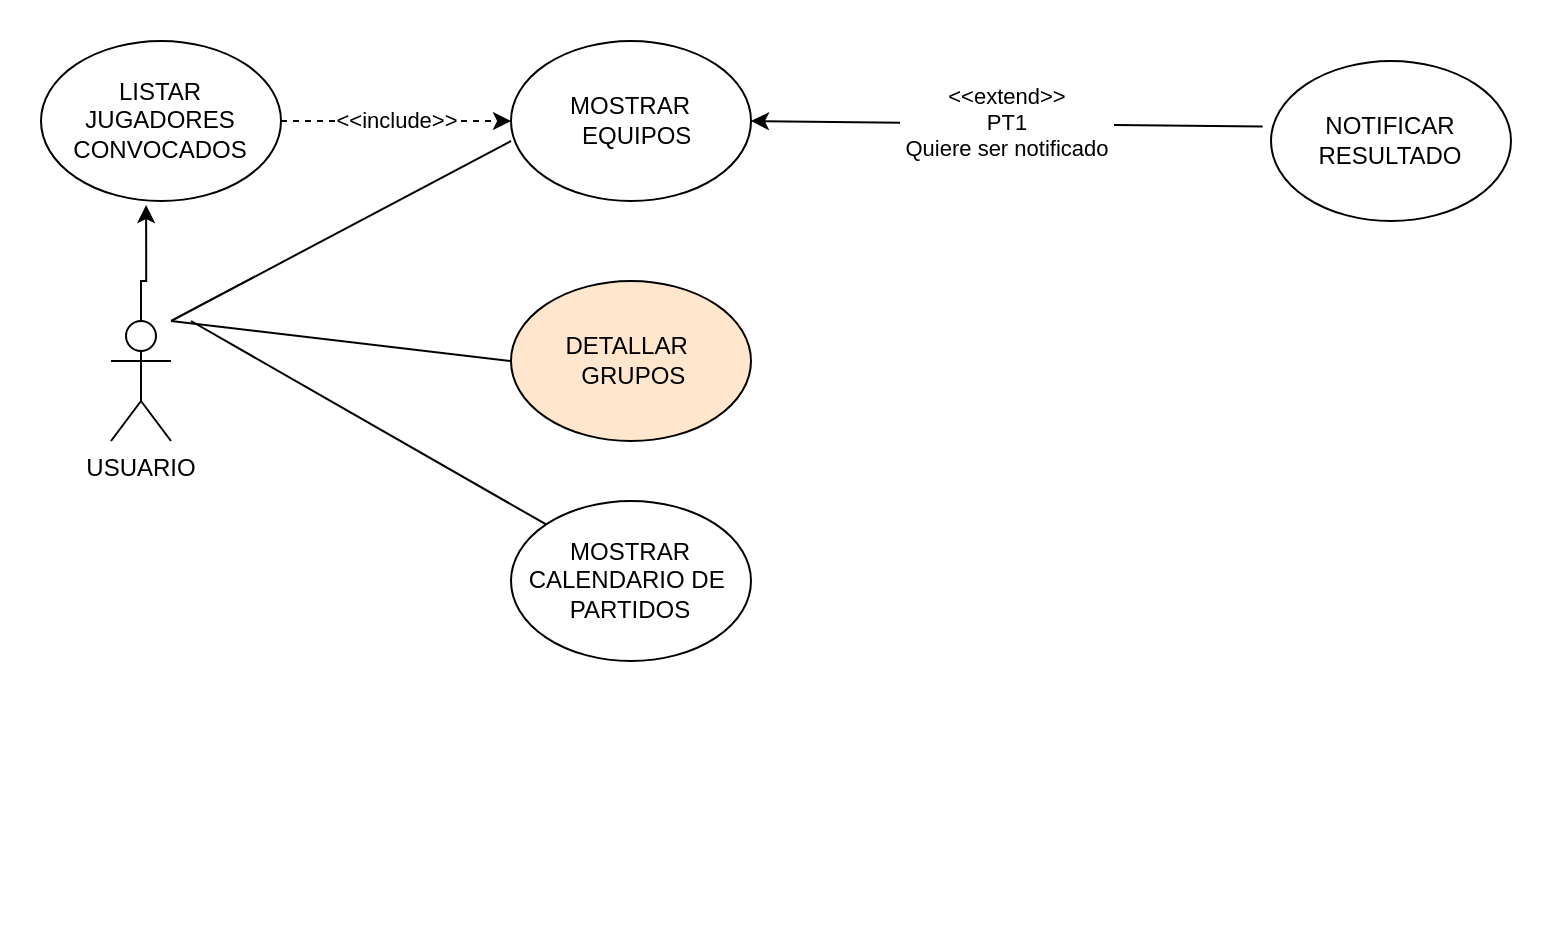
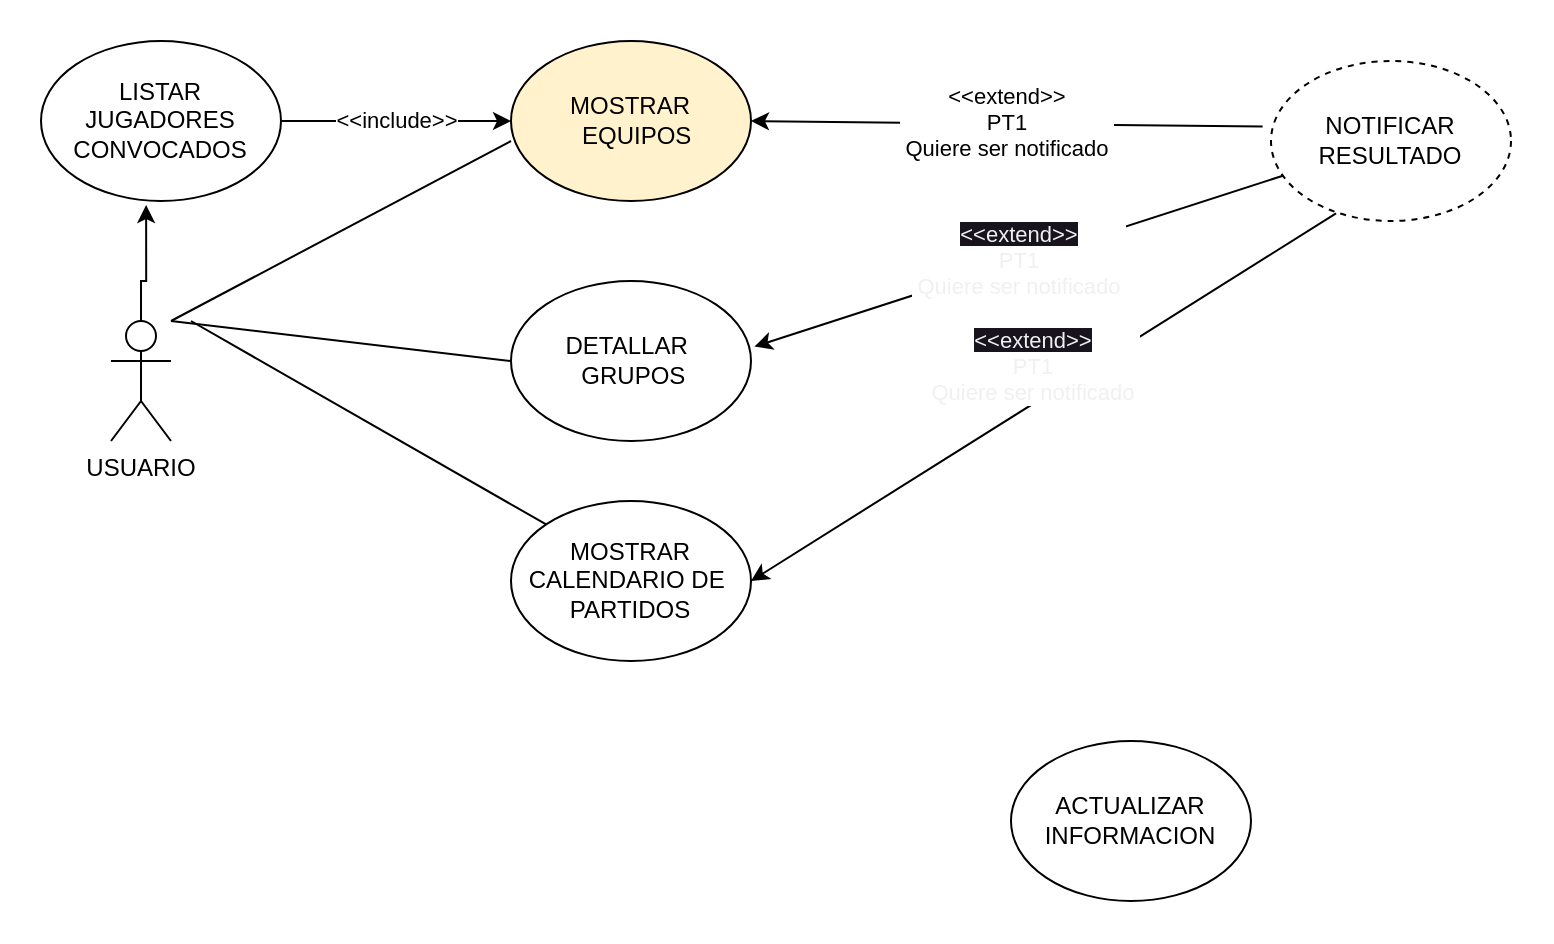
- <mxCell id="6" value="&amp;lt;&amp;lt;include&amp;gt;&amp;gt;" style="edgeStyle=orthogonalEdgeStyle;rounded=0;orthogonalLoop=1;jettySize=auto;html=1;exitX=1;exitY=0.5;exitDx=0;exitDy=0;entryX=0;entryY=0.5;entryDx=0;entryDy=0;dashed=1;" parent="1" source="7" target="9" edge="1"><mxGeometry relative="1" as="geometry" /></mxCell>
+ <mxCell id="6" value="&amp;lt;&amp;lt;include&amp;gt;&amp;gt;" style="edgeStyle=orthogonalEdgeStyle;rounded=0;orthogonalLoop=1;jettySize=auto;html=1;exitX=1;exitY=0.5;exitDx=0;exitDy=0;entryX=0;entryY=0.5;entryDx=0;entryDy=0;" parent="1" source="7" target="9" edge="1"><mxGeometry relative="1" as="geometry" /></mxCell>
- <mxCell id="9" value="MOSTRAR&lt;div&gt;&amp;nbsp; EQUIPOS&lt;/div&gt;" style="ellipse;whiteSpace=wrap;html=1;" parent="1" vertex="1"><mxGeometry x="255" y="20" width="120" height="80" as="geometry" /></mxCell>
+ <mxCell id="9" value="MOSTRAR&lt;div&gt;&amp;nbsp; EQUIPOS&lt;/div&gt;" style="ellipse;whiteSpace=wrap;html=1;fillColor=#fff2cc;" parent="1" vertex="1"><mxGeometry x="255" y="20" width="120" height="80" as="geometry" /></mxCell>
- <mxCell id="5" value="NOTIFICAR RESULTADO" style="ellipse;whiteSpace=wrap;html=1;" parent="1" vertex="1"><mxGeometry x="635" y="30" width="120" height="80" as="geometry" /></mxCell>
+ <mxCell id="5" value="NOTIFICAR RESULTADO" style="ellipse;whiteSpace=wrap;html=1;dashed=1;" parent="1" vertex="1"><mxGeometry x="635" y="30" width="120" height="80" as="geometry" /></mxCell>
+ <mxCell id="11" value="&lt;span style=&quot;color: rgb(240, 240, 240); font-family: Helvetica; font-size: 11px; font-style: normal; font-variant-ligatures: normal; font-variant-caps: normal; font-weight: 400; letter-spacing: normal; orphans: 2; text-align: center; text-indent: 0px; text-transform: none; widows: 2; word-spacing: 0px; -webkit-text-stroke-width: 0px; white-space: nowrap; background-color: rgb(24, 20, 29); text-decoration-thickness: initial; text-decoration-style: initial; text-decoration-color: initial; display: inline !important; float: none;&quot;&gt;&amp;lt;&amp;lt;extend&amp;gt;&amp;gt;&lt;/span&gt;&lt;div style=&quot;forced-color-adjust: none; border-color: rgb(0, 0, 0); color: rgb(240, 240, 240); font-family: Helvetica; font-size: 11px; font-style: normal; font-variant-ligatures: normal; font-variant-caps: normal; font-weight: 400; letter-spacing: normal; orphans: 2; text-align: center; text-indent: 0px; text-transform: none; widows: 2; word-spacing: 0px; -webkit-text-stroke-width: 0px; white-space: nowrap; text-decoration-thickness: initial; text-decoration-style: initial; text-decoration-color: initial;&quot;&gt;PT1&lt;/div&gt;&lt;div style=&quot;forced-color-adjust: none; border-color: rgb(0, 0, 0); color: rgb(240, 240, 240); font-family: Helvetica; font-size: 11px; font-style: normal; font-variant-ligatures: normal; font-variant-caps: normal; font-weight: 400; letter-spacing: normal; orphans: 2; text-align: center; text-indent: 0px; text-transform: none; widows: 2; word-spacing: 0px; -webkit-text-stroke-width: 0px; white-space: nowrap; text-decoration-thickness: initial; text-decoration-style: initial; text-decoration-color: initial;&quot;&gt;&amp;nbsp;Quiere ser notificado&amp;nbsp;&lt;/div&gt;" style="endArrow=classic;html=1;rounded=0;entryX=1.014;entryY=0.41;entryDx=0;entryDy=0;entryPerimeter=0;" parent="1" target="8" edge="1" source="5"><mxGeometry width="50" height="50" relative="1" as="geometry"><mxPoint x="375" y="190" as="sourcePoint" /><mxPoint x="625" y="100" as="targetPoint" /></mxGeometry></mxCell>
- <mxCell id="8" value="DETALLAR&amp;nbsp;&lt;div&gt;&amp;nbsp;GRUPOS&lt;/div&gt;" style="ellipse;whiteSpace=wrap;html=1;fillColor=#ffe6cc;" parent="1" vertex="1"><mxGeometry x="255" y="140" width="120" height="80" as="geometry" /></mxCell>
+ <mxCell id="8" value="DETALLAR&amp;nbsp;&lt;div&gt;&amp;nbsp;GRUPOS&lt;/div&gt;" style="ellipse;whiteSpace=wrap;html=1;" parent="1" vertex="1"><mxGeometry x="255" y="140" width="120" height="80" as="geometry" /></mxCell>
+ <mxCell id="12" value="&lt;span style=&quot;color: rgb(240, 240, 240); font-family: Helvetica; font-size: 11px; font-style: normal; font-variant-ligatures: normal; font-variant-caps: normal; font-weight: 400; letter-spacing: normal; orphans: 2; text-align: center; text-indent: 0px; text-transform: none; widows: 2; word-spacing: 0px; -webkit-text-stroke-width: 0px; white-space: nowrap; background-color: rgb(24, 20, 29); text-decoration-thickness: initial; text-decoration-style: initial; text-decoration-color: initial; display: inline !important; float: none;&quot;&gt;&amp;lt;&amp;lt;extend&amp;gt;&amp;gt;&lt;/span&gt;&lt;div style=&quot;forced-color-adjust: none; border-color: rgb(0, 0, 0); color: rgb(240, 240, 240); font-family: Helvetica; font-size: 11px; font-style: normal; font-variant-ligatures: normal; font-variant-caps: normal; font-weight: 400; letter-spacing: normal; orphans: 2; text-align: center; text-indent: 0px; text-transform: none; widows: 2; word-spacing: 0px; -webkit-text-stroke-width: 0px; white-space: nowrap; text-decoration-thickness: initial; text-decoration-style: initial; text-decoration-color: initial;&quot;&gt;PT1&lt;/div&gt;&lt;div style=&quot;forced-color-adjust: none; border-color: rgb(0, 0, 0); color: rgb(240, 240, 240); font-family: Helvetica; font-size: 11px; font-style: normal; font-variant-ligatures: normal; font-variant-caps: normal; font-weight: 400; letter-spacing: normal; orphans: 2; text-align: center; text-indent: 0px; text-transform: none; widows: 2; word-spacing: 0px; -webkit-text-stroke-width: 0px; white-space: nowrap; text-decoration-thickness: initial; text-decoration-style: initial; text-decoration-color: initial;&quot;&gt;&amp;nbsp;Quiere ser notificado&amp;nbsp;&lt;/div&gt;" style="endArrow=classic;html=1;rounded=0;exitX=0.271;exitY=0.952;exitDx=0;exitDy=0;exitPerimeter=0;entryX=1;entryY=0.5;entryDx=0;entryDy=0;" parent="1" edge="1" target="3" source="5"><mxGeometry x="-0.023" y="-16" width="50" height="50" relative="1" as="geometry"><mxPoint x="375" y="290" as="sourcePoint" /><mxPoint x="445" y="310" as="targetPoint" /><mxPoint as="offset" /></mxGeometry></mxCell>
+ <mxCell id="4" value="ACTUALIZAR&lt;div&gt;INFORMACION&lt;/div&gt;" style="ellipse;whiteSpace=wrap;html=1;" parent="1" vertex="1"><mxGeometry x="505" y="370" width="120" height="80" as="geometry" /></mxCell>
